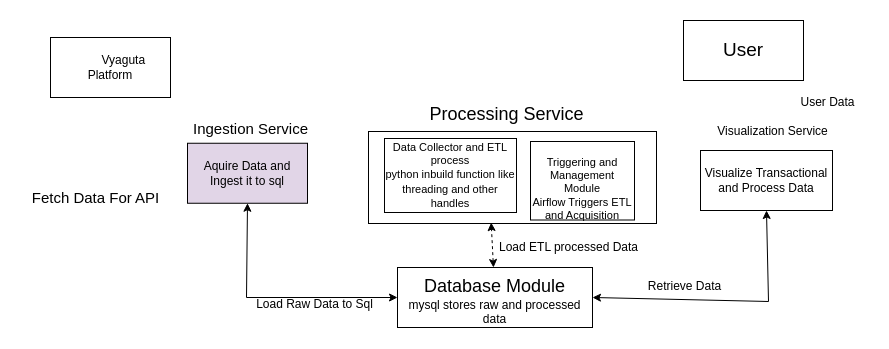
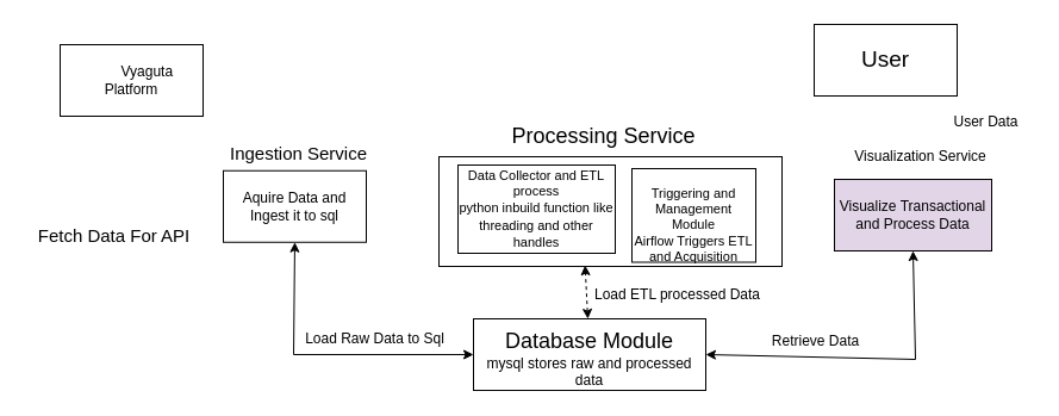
- <mxCell id="8" value="Aquire Data and Ingest it to sql" style="rounded=0;whiteSpace=wrap;html=1;fillColor=#e1d5e7;" vertex="1" parent="1"><mxGeometry x="187" y="142.75" width="120" height="60" as="geometry" /></mxCell>
+ <mxCell id="8" value="Aquire Data and Ingest it to sql" style="rounded=0;whiteSpace=wrap;html=1;" vertex="1" parent="1"><mxGeometry x="187" y="142.75" width="120" height="60" as="geometry" /></mxCell>
- <mxCell id="14" value="Visualize Transactional and Process Data" style="rounded=0;whiteSpace=wrap;html=1;" vertex="1" parent="1"><mxGeometry x="700" y="150" width="132" height="60" as="geometry" /></mxCell>
+ <mxCell id="14" value="Visualize Transactional and Process Data" style="rounded=0;whiteSpace=wrap;html=1;fillColor=#e1d5e7;" vertex="1" parent="1"><mxGeometry x="700" y="150" width="132" height="60" as="geometry" /></mxCell>
- <mxCell id="12" value="Load Raw Data to Sql" style="text;html=1;align=center;verticalAlign=middle;resizable=0;points=[];autosize=1;strokeColor=none;fillColor=none;" vertex="1" parent="1"><mxGeometry x="247" y="291" width="134" height="26" as="geometry" /></mxCell>
+ <mxCell id="12" value="Load Raw Data to Sql" style="text;html=1;align=center;verticalAlign=middle;resizable=0;points=[];autosize=1;strokeColor=none;fillColor=none;" vertex="1" parent="1"><mxGeometry y="271" width="134" height="26" as="geometry" x="247" /></mxCell>
